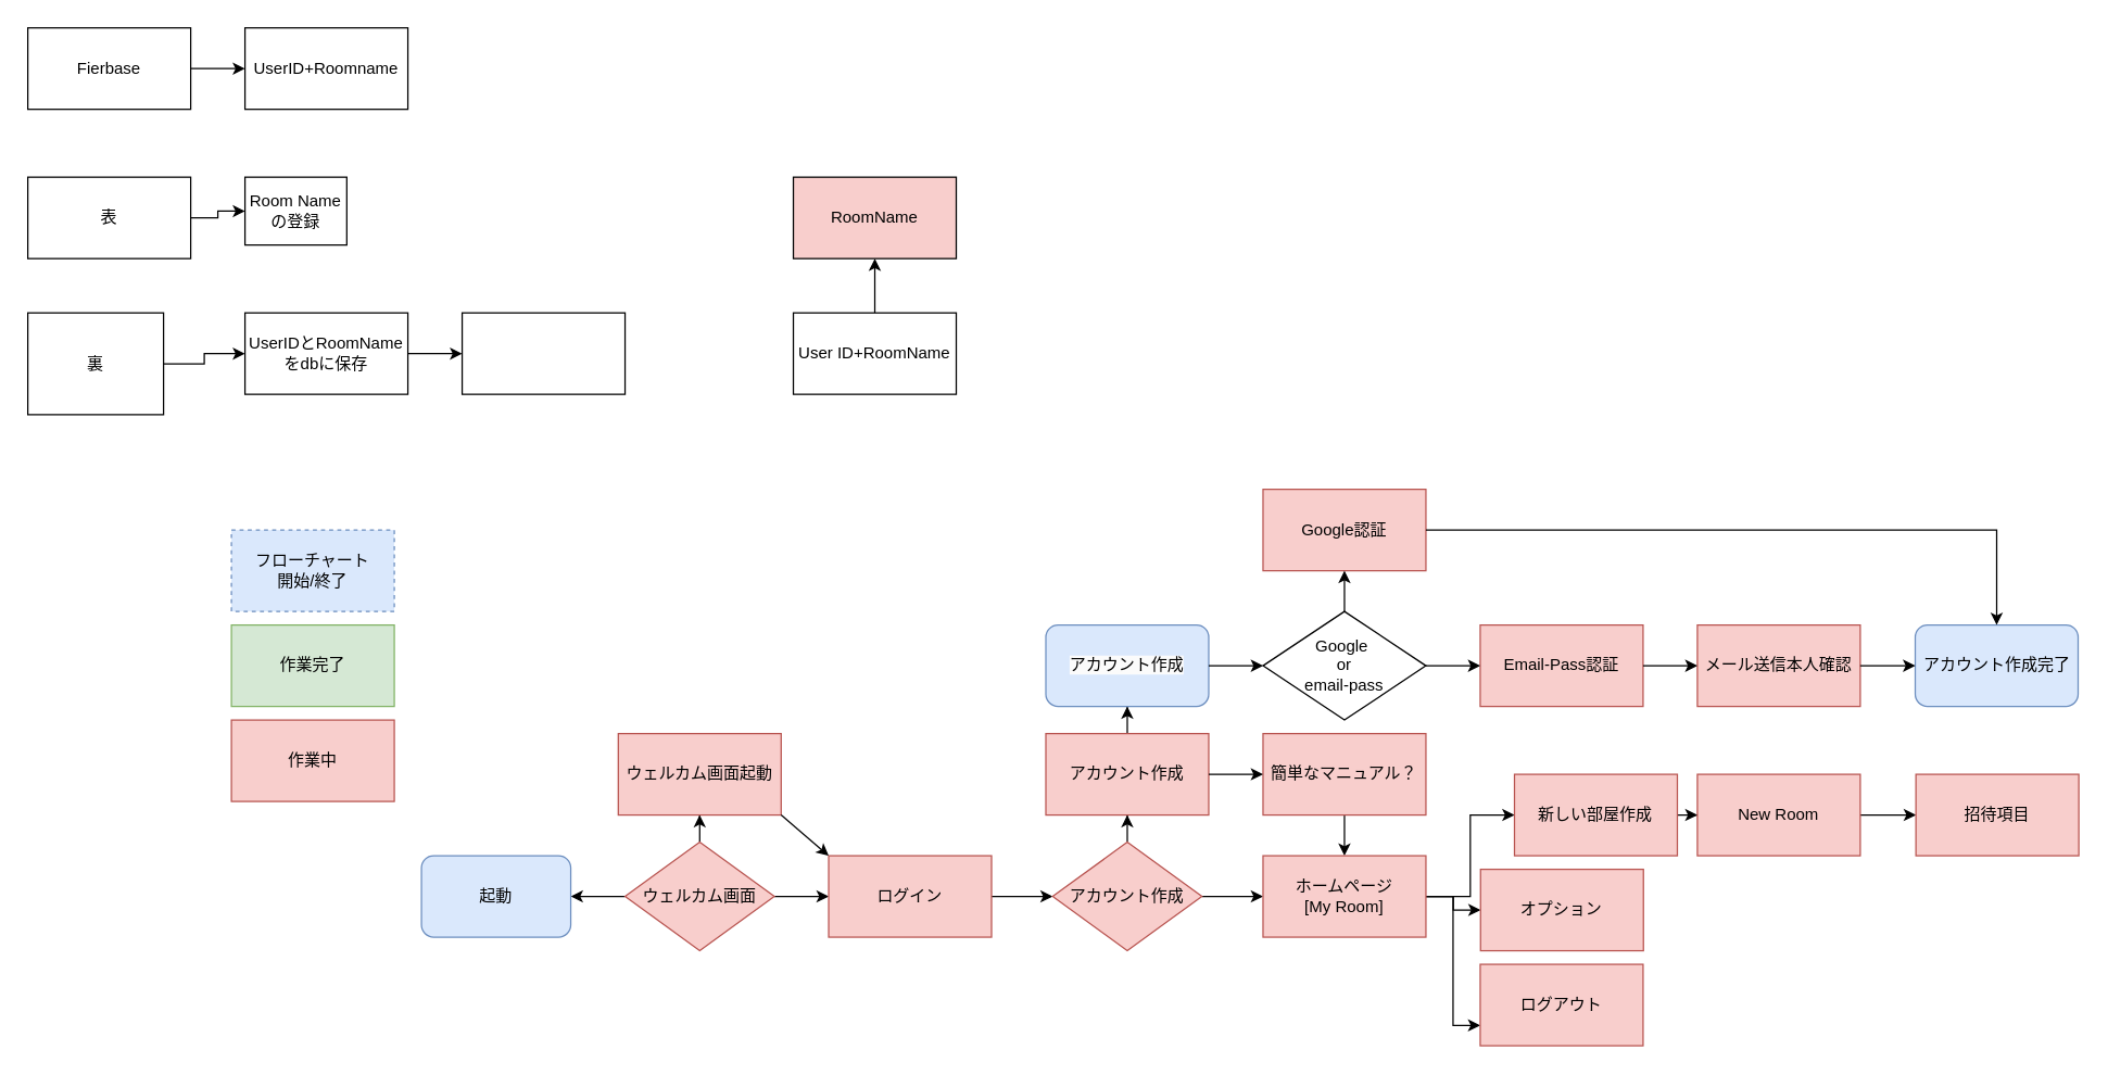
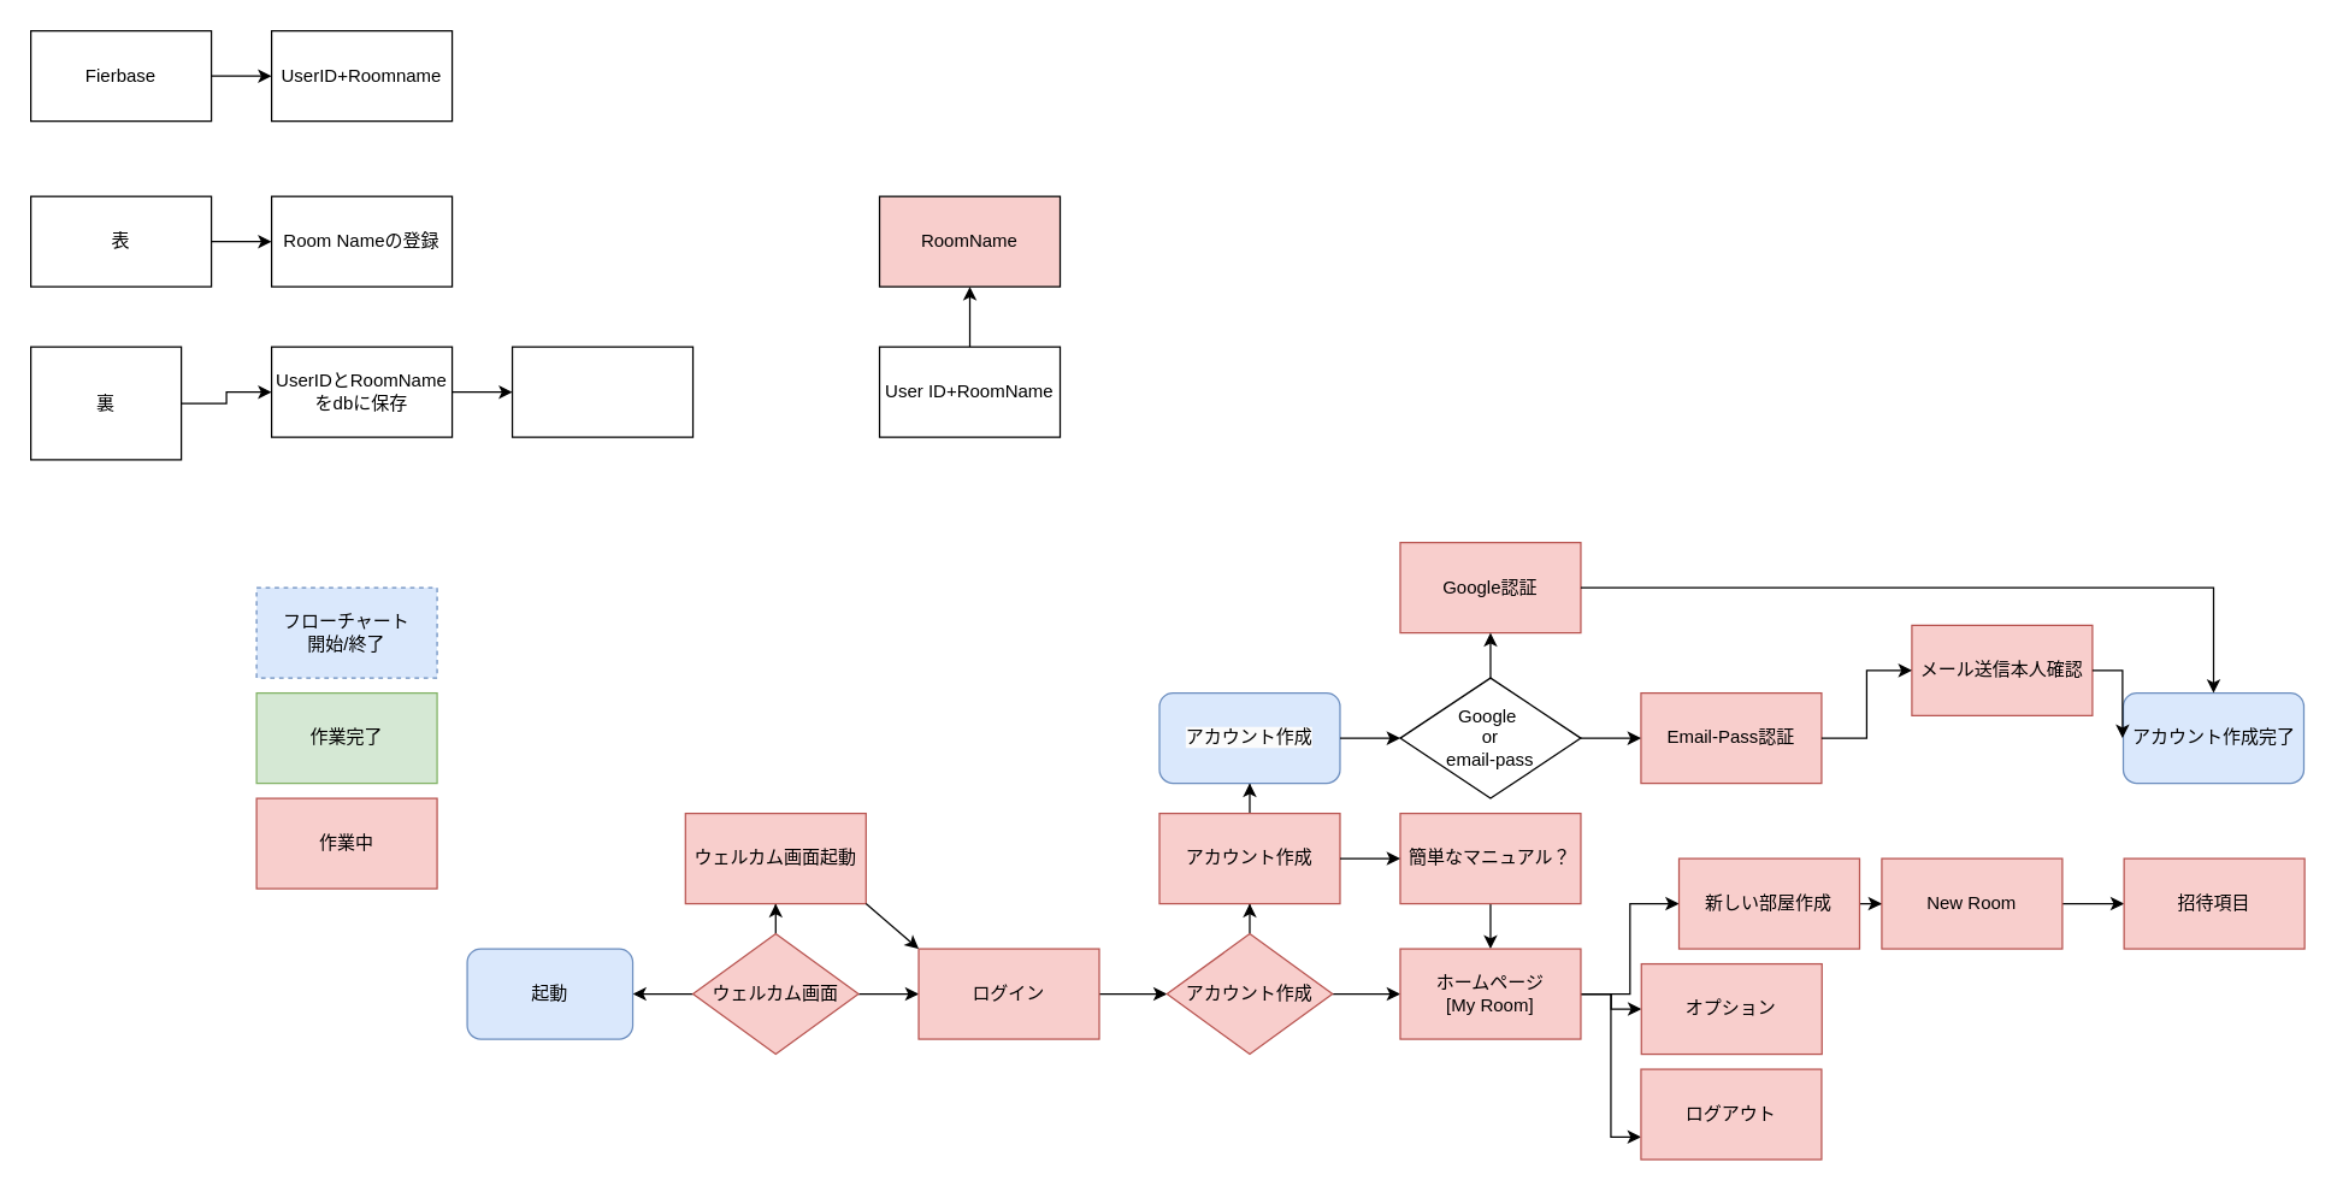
- <mxCell id="53" value="Room Nameの登録" style="whiteSpace=wrap;html=1;rounded=0;" vertex="1" parent="1"><mxGeometry x="180" y="130" width="75" height="50" as="geometry" /></mxCell>
+ <mxCell id="53" value="Room Nameの登録" style="whiteSpace=wrap;html=1;rounded=0;" vertex="1" parent="1"><mxGeometry x="180" y="130" width="120" height="60" as="geometry" /></mxCell>
- <mxCell id="31" value="メール送信本人確認" style="whiteSpace=wrap;html=1;rounded=0;fillColor=#f8cecc;strokeColor=#b85450;" parent="25" vertex="1"><mxGeometry x="480" y="100" width="120" height="60" as="geometry" /></mxCell>
+ <mxCell id="31" value="メール送信本人確認" style="whiteSpace=wrap;html=1;rounded=0;fillColor=#f8cecc;strokeColor=#b85450;" parent="25" vertex="1"><mxGeometry x="500" y="55" width="120" height="60" as="geometry" /></mxCell>
